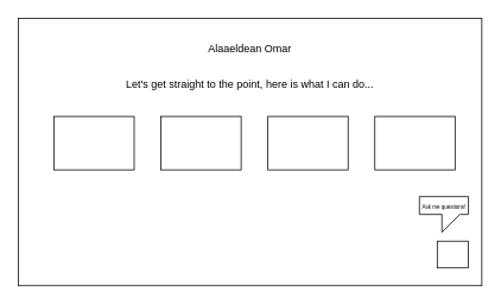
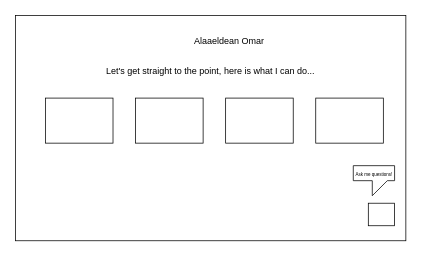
- <mxCell id="3" value="Alaaeldean Omar" style="text;html=1;strokeColor=none;fillColor=none;align=center;verticalAlign=middle;whiteSpace=wrap;rounded=0;" parent="1" vertex="1"><mxGeometry x="230" y="40" width="100" height="30" as="geometry" /></mxCell>
+ <mxCell id="3" value="Alaaeldean Omar" style="text;html=1;strokeColor=none;fillColor=none;align=center;verticalAlign=middle;whiteSpace=wrap;rounded=0;" parent="1" vertex="1"><mxGeometry x="255" y="40" width="100" height="30" as="geometry" /></mxCell>
